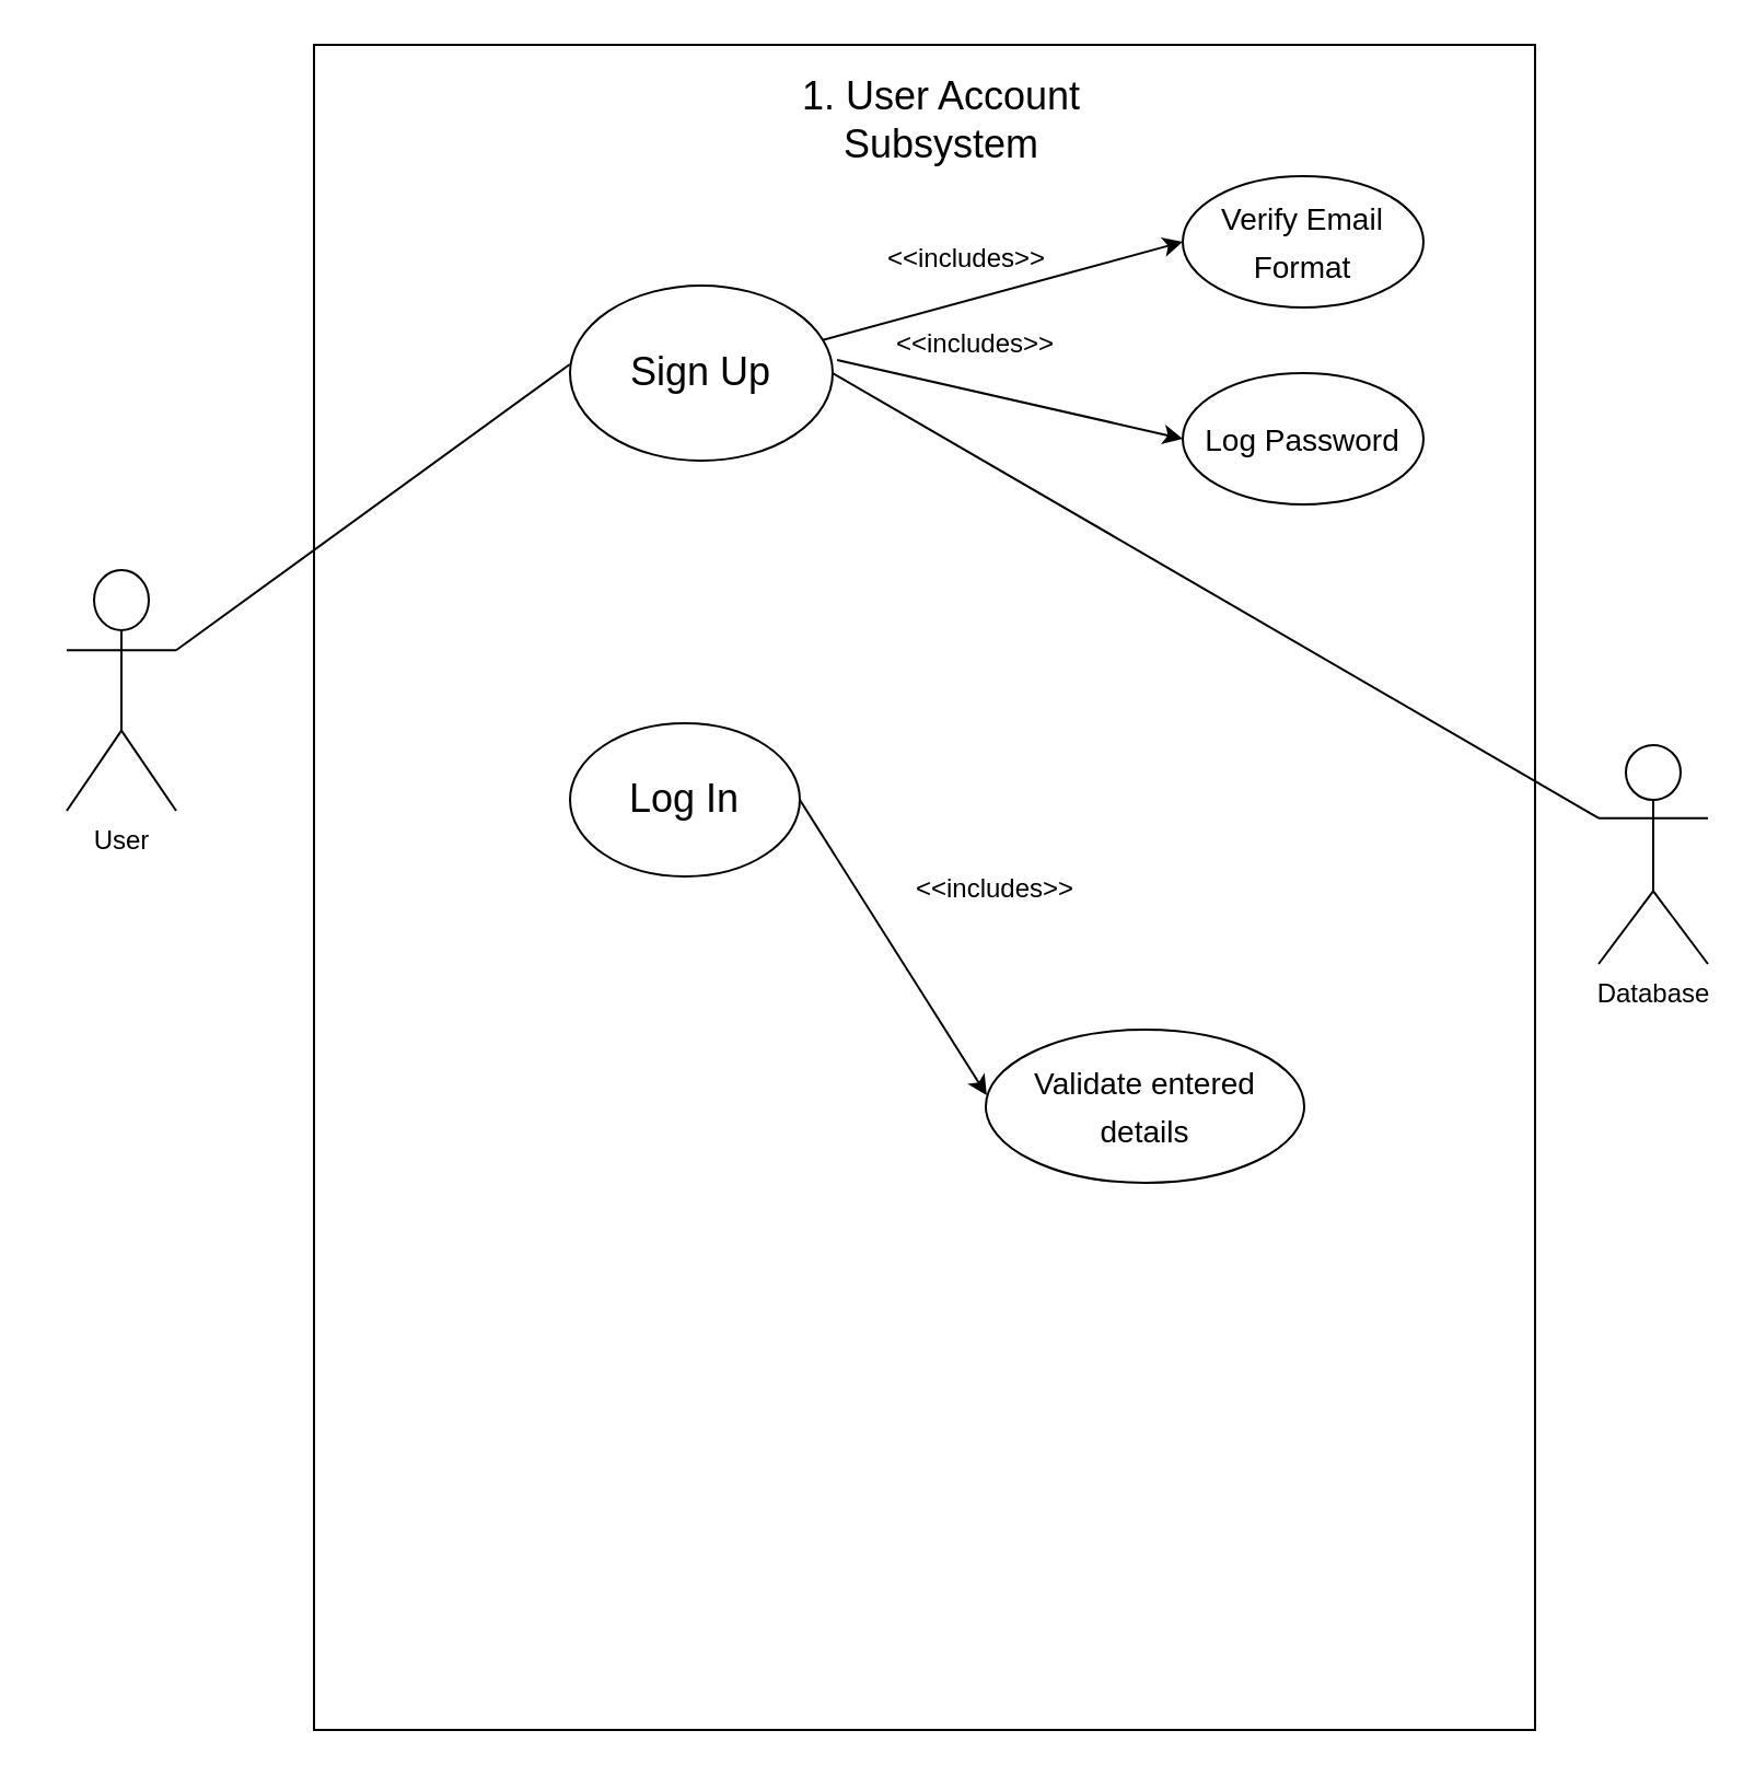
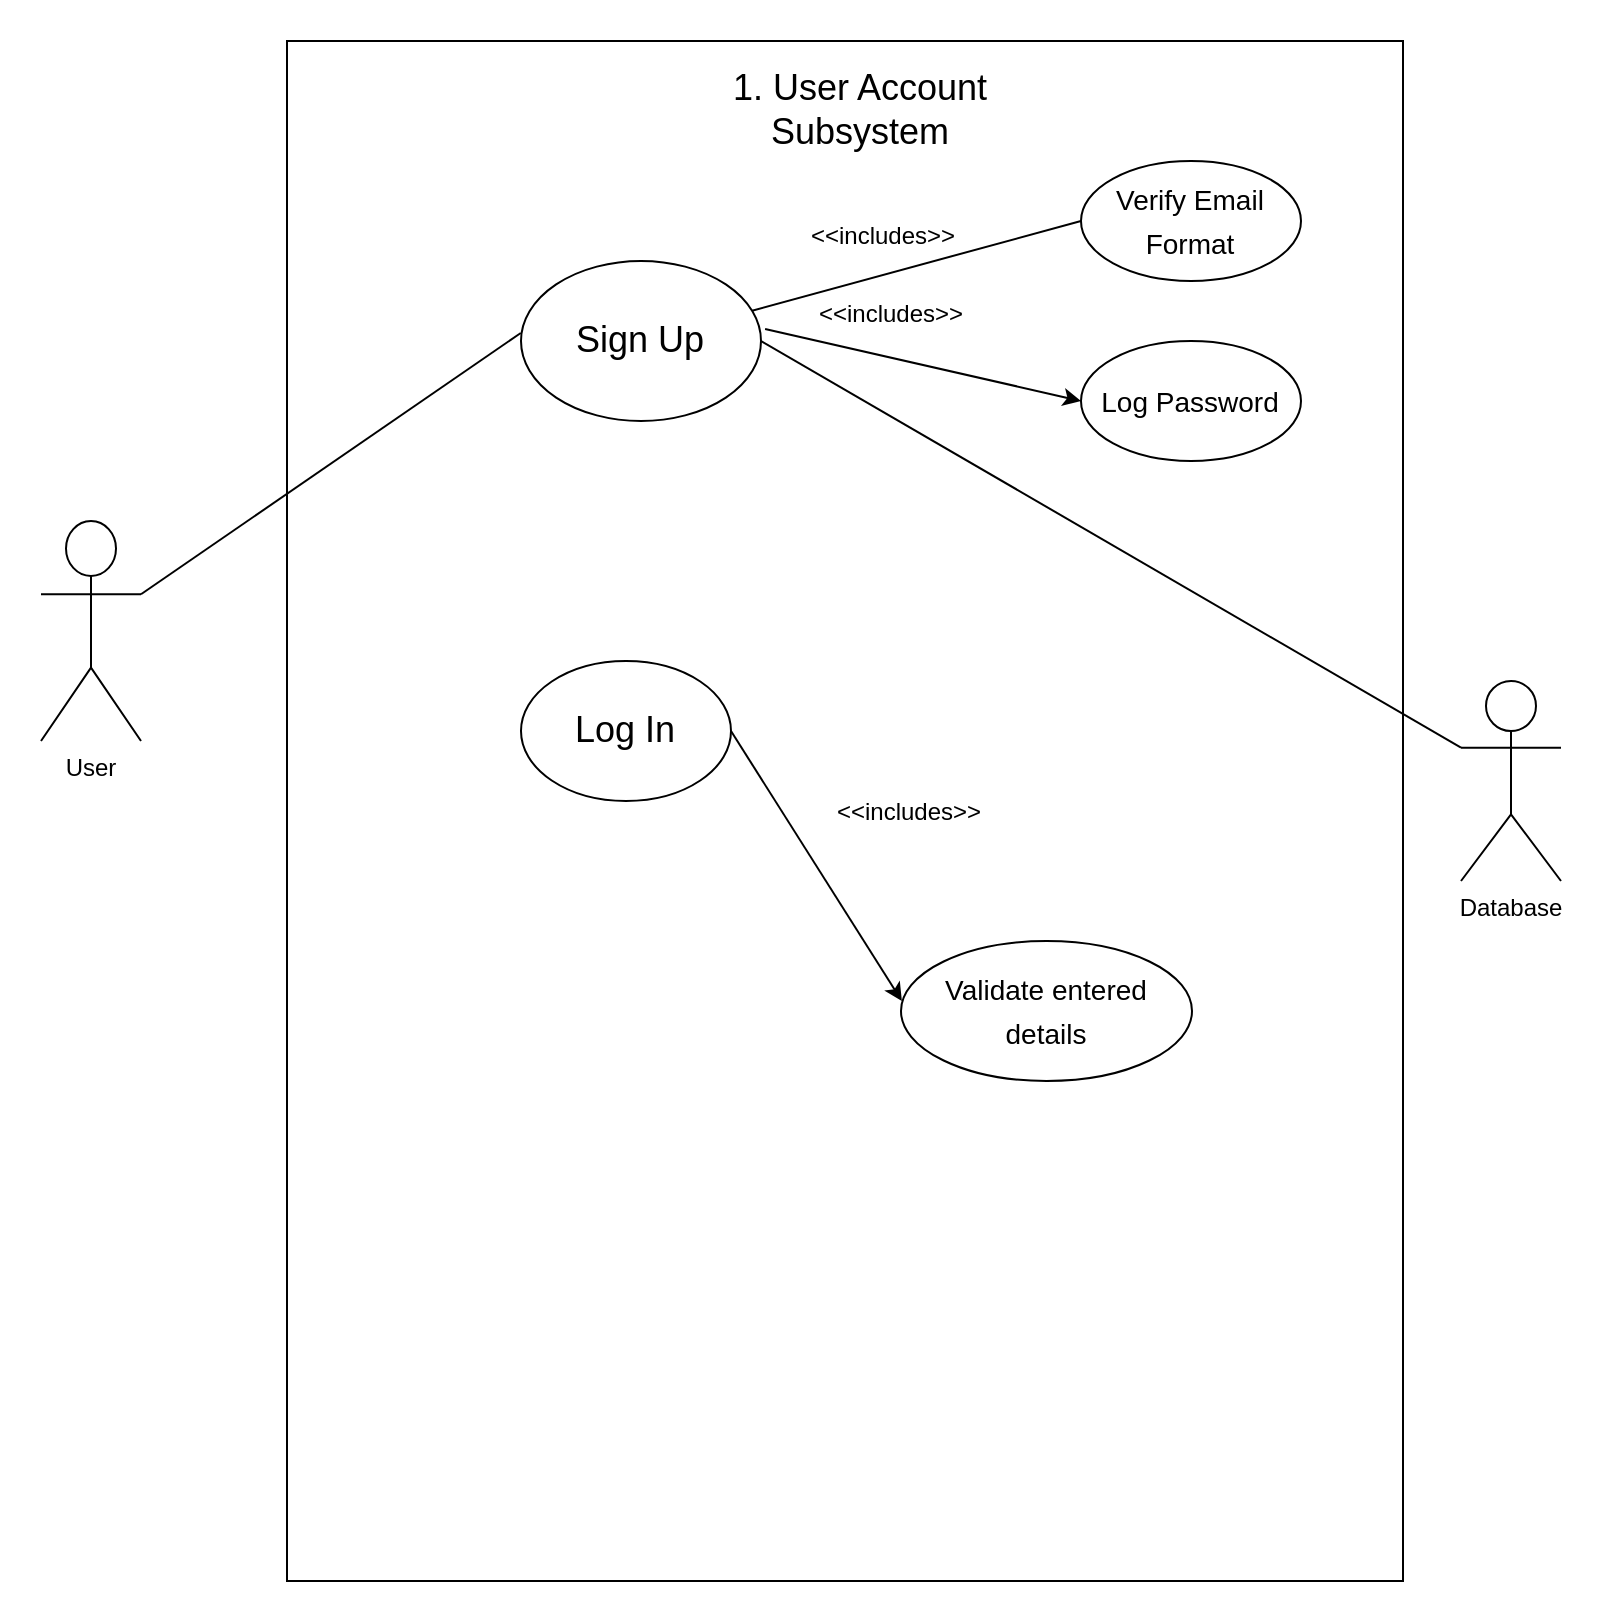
- <mxCell id="7" style="edgeStyle=none;html=1;entryX=0;entryY=0.5;entryDx=0;entryDy=0;fontSize=18;endArrow=classic;endFill=1;" parent="1" source="9" target="11" edge="1"><mxGeometry relative="1" as="geometry" /></mxCell>
+ <mxCell id="7" style="edgeStyle=none;html=1;entryX=0;entryY=0.5;entryDx=0;entryDy=0;fontSize=18;endArrow=none;endFill=1;" parent="1" source="9" target="11" edge="1"><mxGeometry relative="1" as="geometry" /></mxCell>
- <mxCell id="4" value="User" style="shape=umlActor;verticalLabelPosition=bottom;verticalAlign=top;html=1;outlineConnect=0;" parent="1" vertex="1"><mxGeometry x="30" y="260" width="50" height="110" as="geometry" /></mxCell>
+ <mxCell id="4" value="User" style="shape=umlActor;verticalLabelPosition=bottom;verticalAlign=top;html=1;outlineConnect=0;" parent="1" vertex="1"><mxGeometry x="20" y="260" width="50" height="110" as="geometry" /></mxCell>
